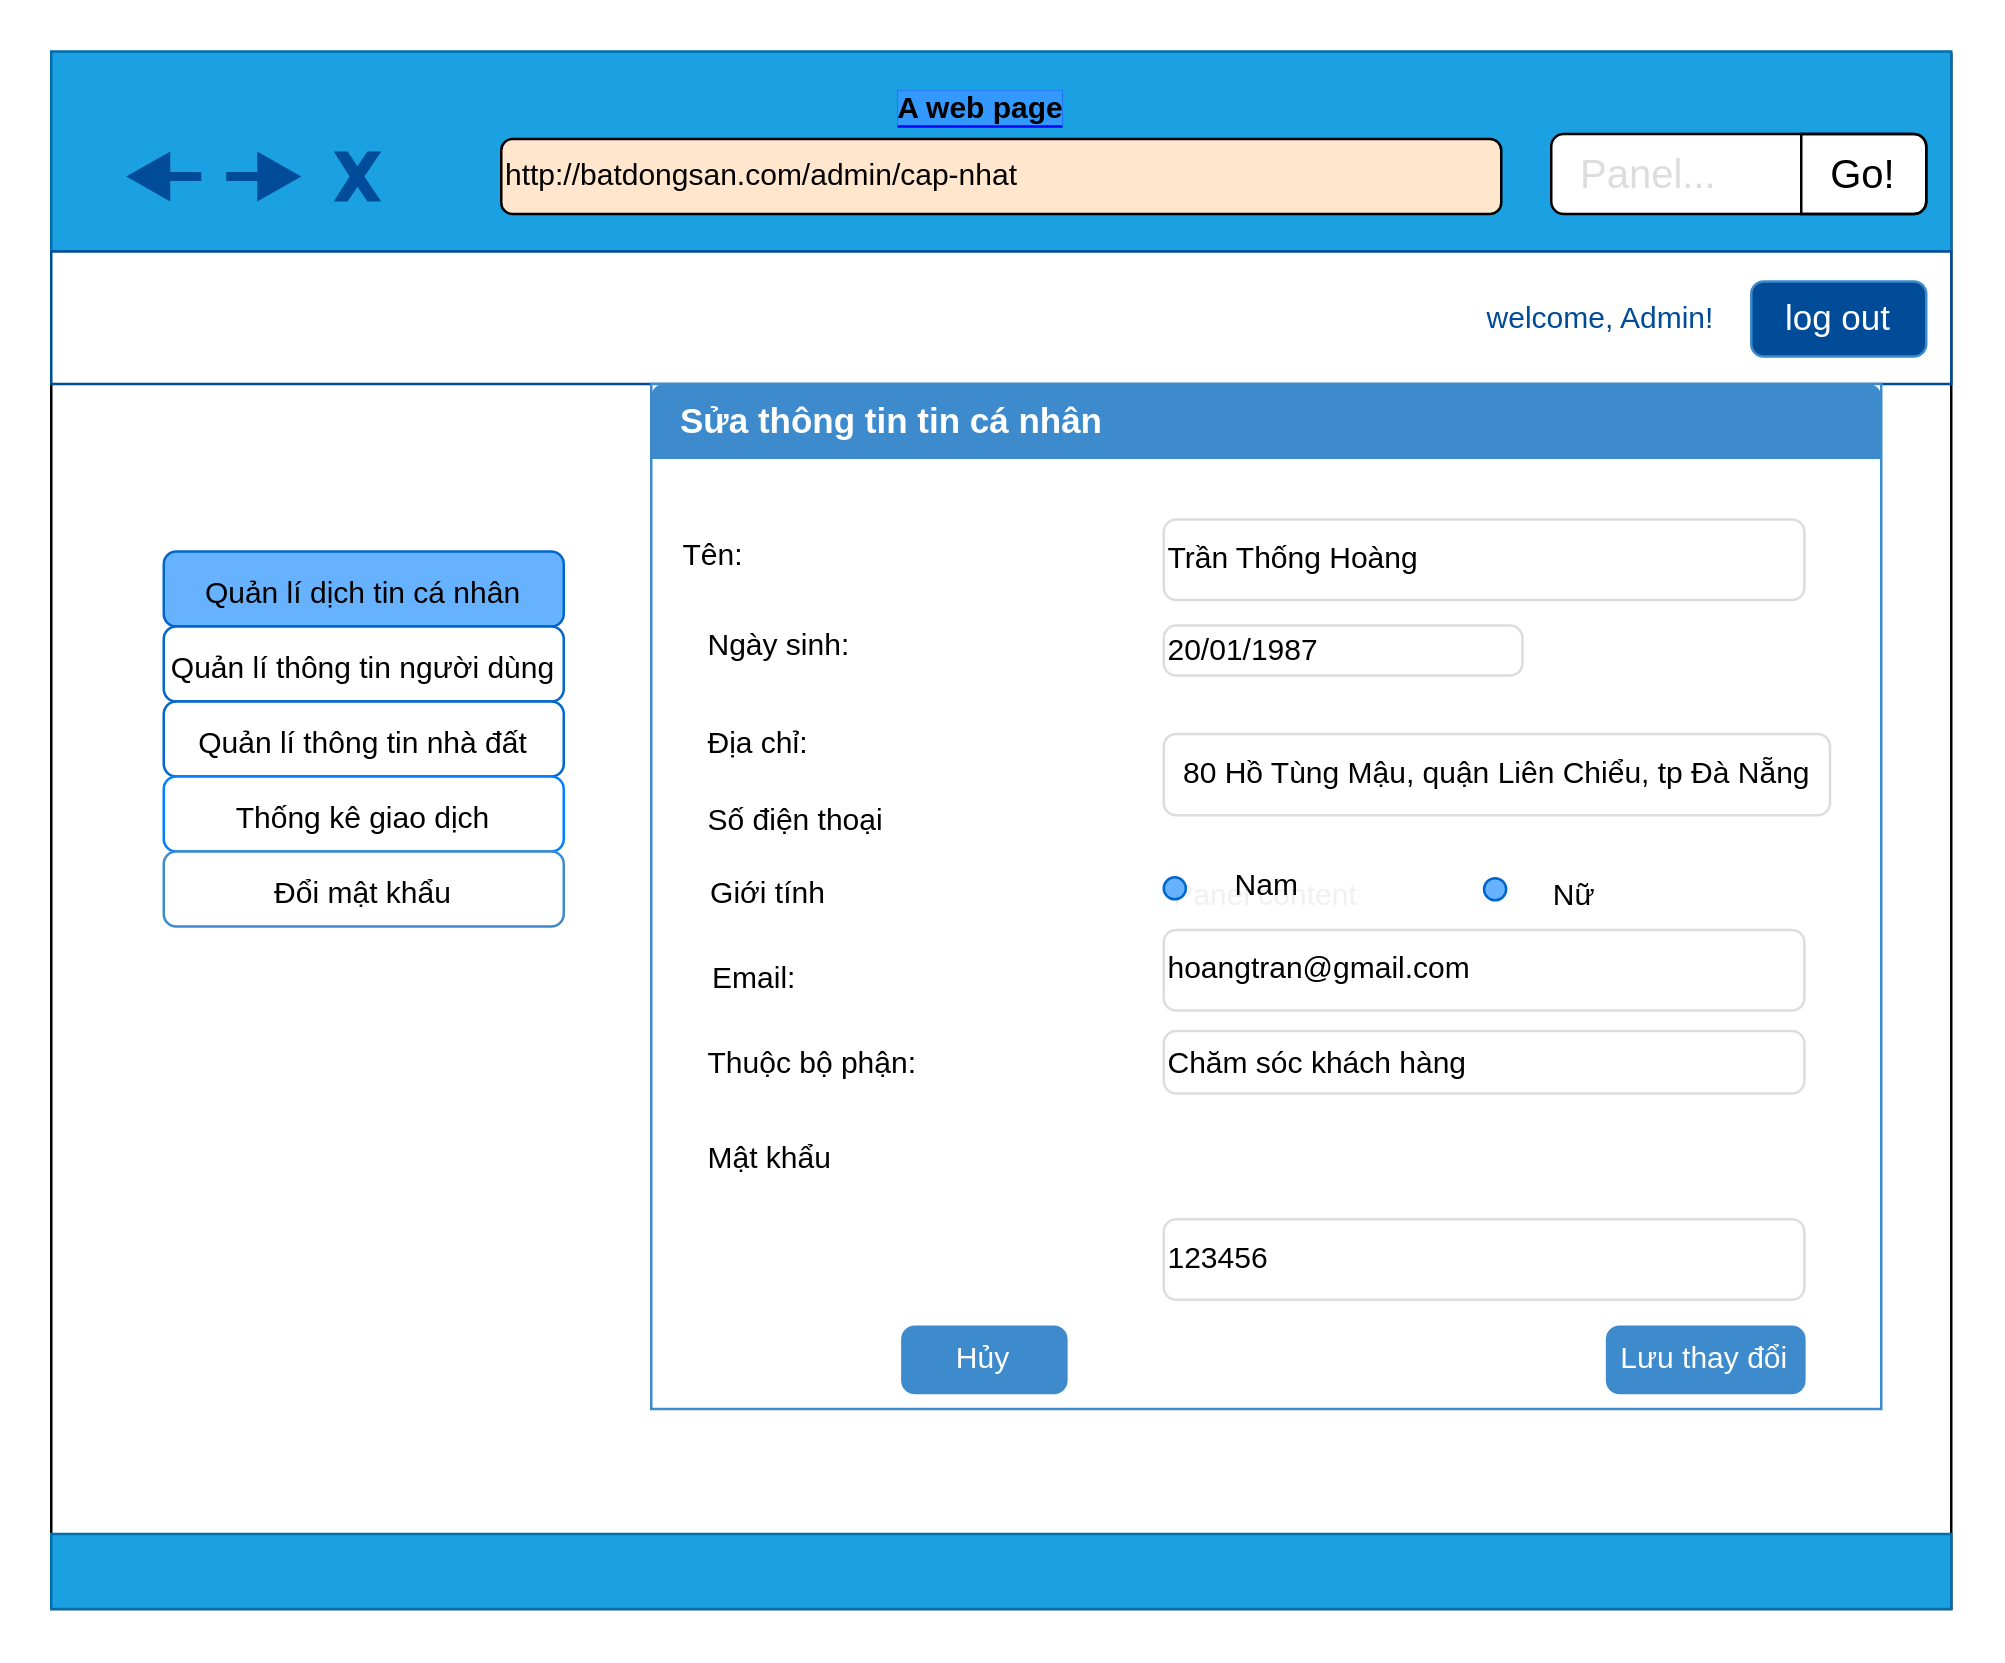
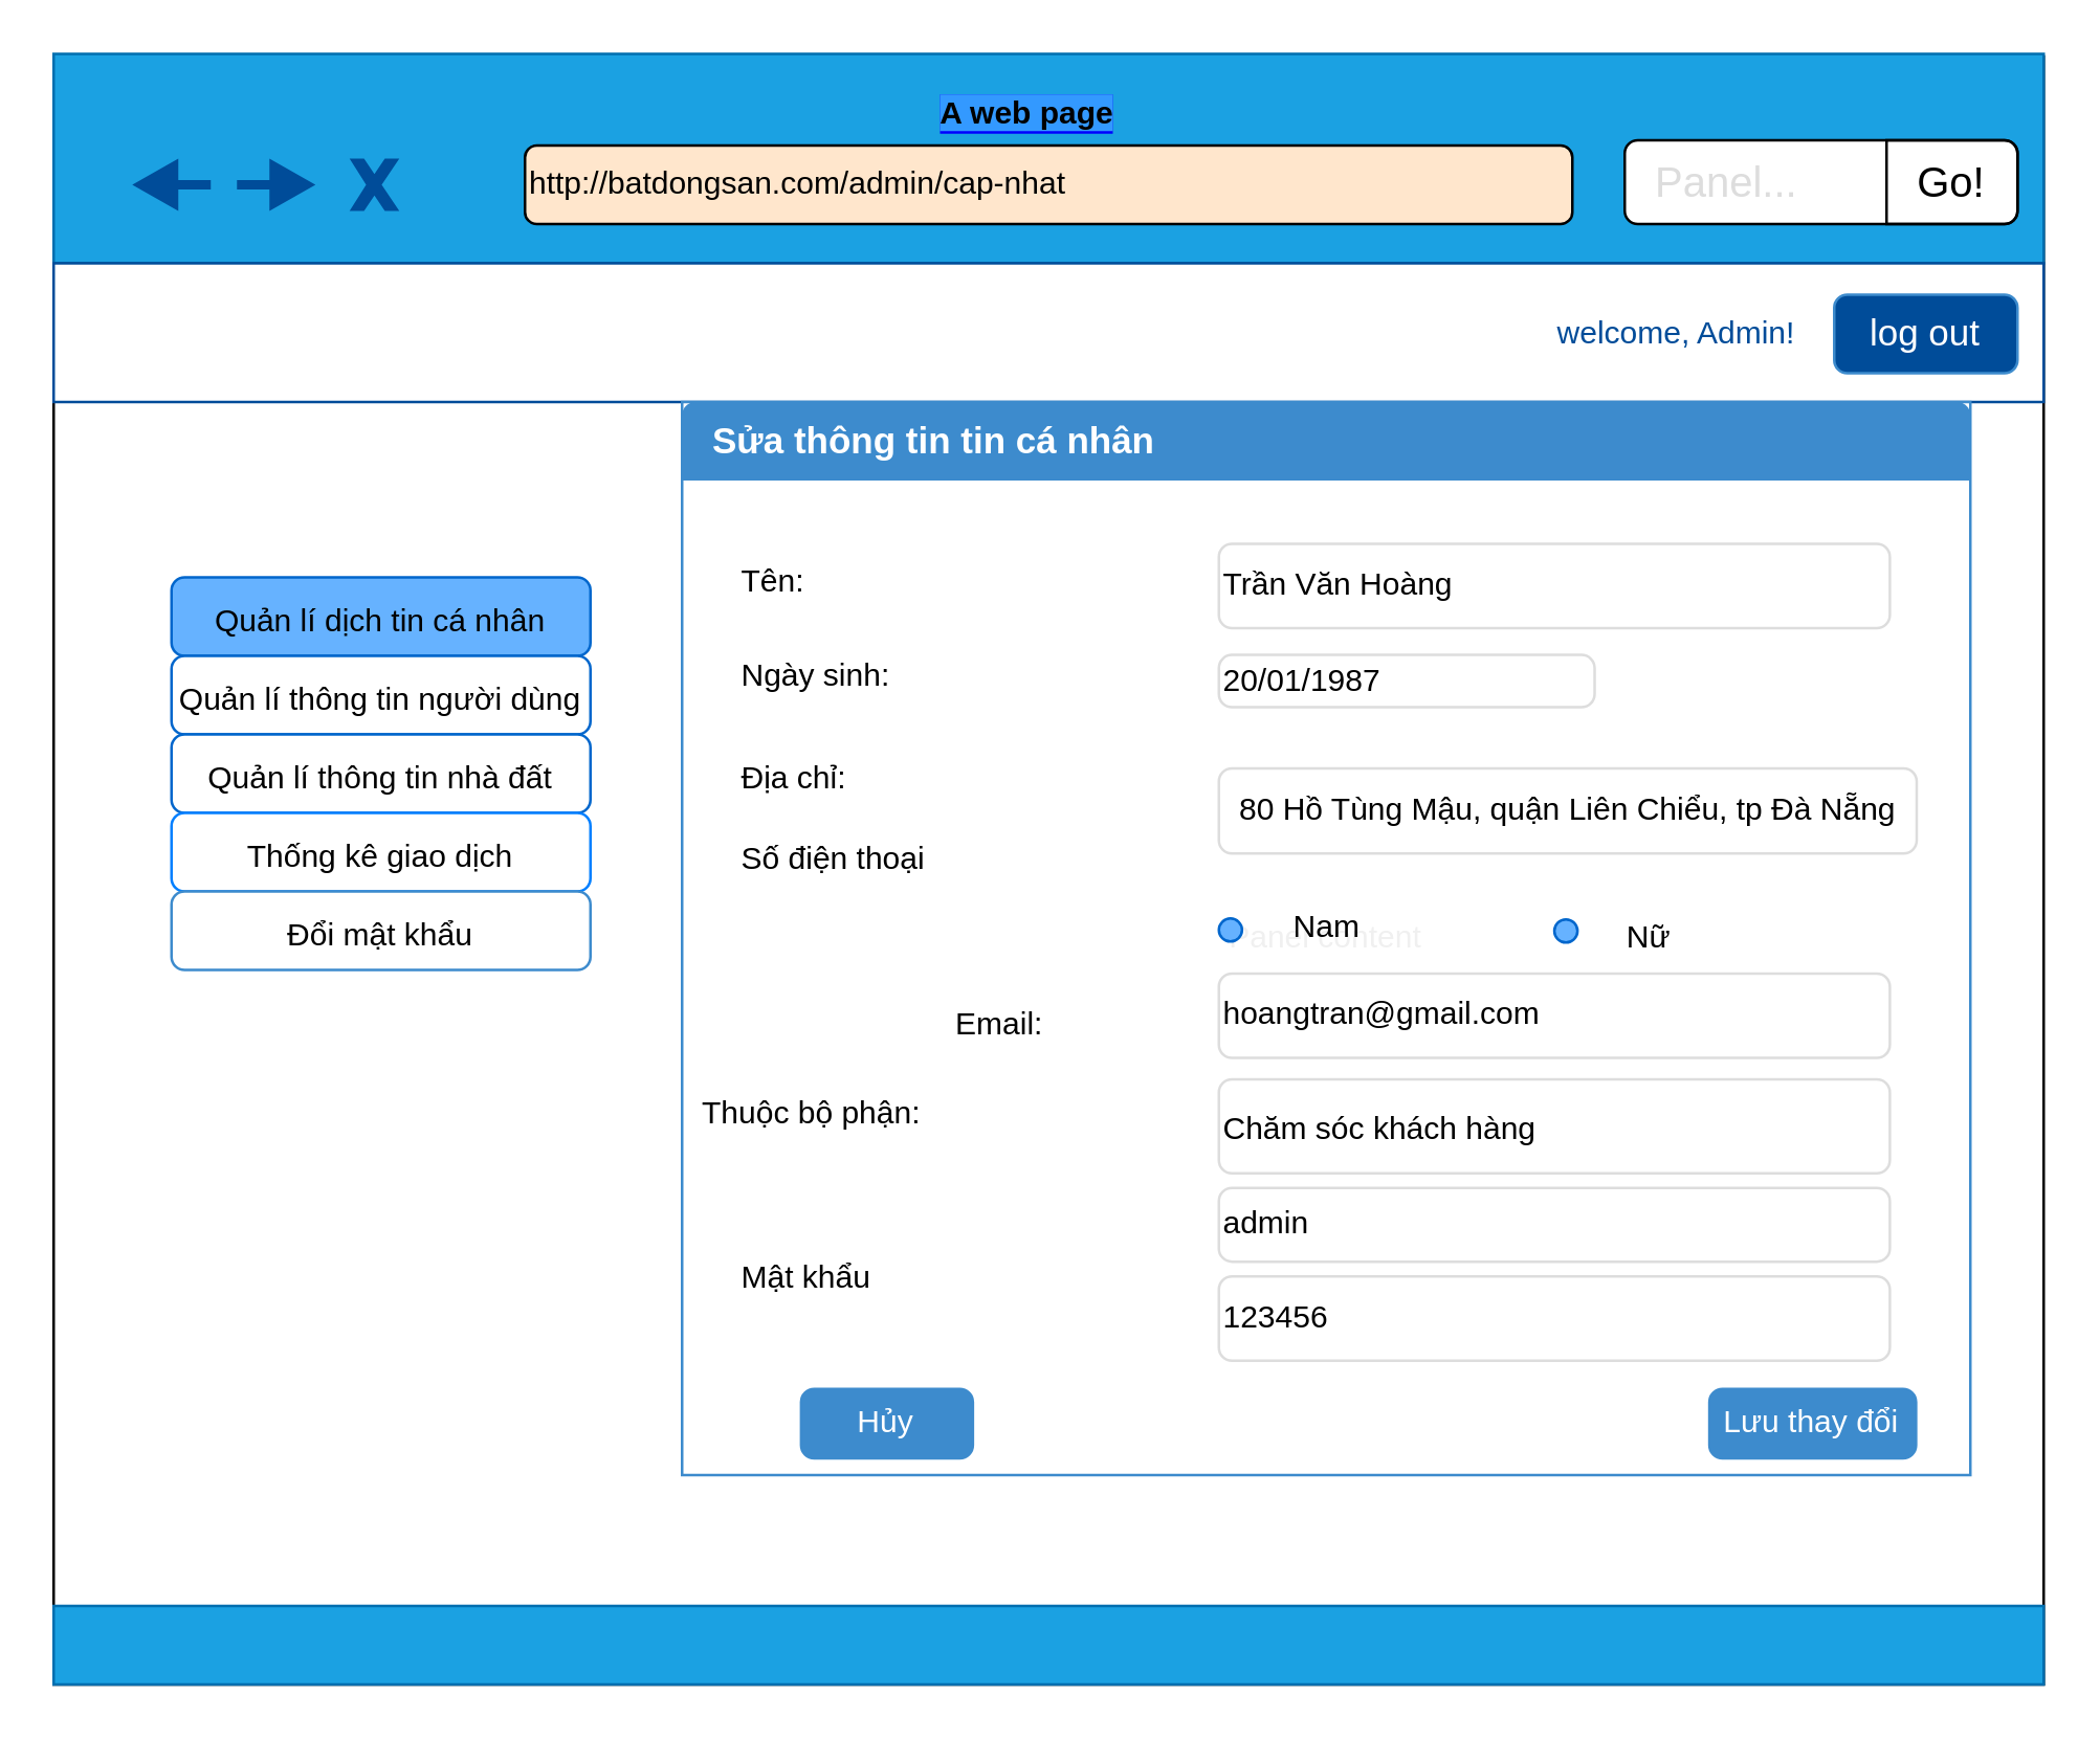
- <mxCell id="18" value="Tên:" style="text;html=1;strokeColor=none;fillColor=none;align=left;verticalAlign=middle;whiteSpace=wrap;rounded=0;" parent="16" vertex="1"><mxGeometry x="10.5" y="53.724" width="92.25" height="29.69" as="geometry" /></mxCell>
+ <mxCell id="18" value="Tên:" style="text;html=1;strokeColor=none;fillColor=none;align=left;verticalAlign=middle;whiteSpace=wrap;rounded=0;" parent="16" vertex="1"><mxGeometry x="20.5" y="53.724" width="92.25" height="29.69" as="geometry" /></mxCell>
- <mxCell id="25" value="Trần Thống Hoàng" style="html=1;shadow=0;dashed=0;shape=mxgraph.bootstrap.rrect;rSize=5;strokeColor=#dddddd;fillColor=#ffffff;align=left;fontSize=12;whiteSpace=wrap;" parent="16" vertex="1"><mxGeometry x="205.0" y="54.179" width="256.25" height="32.214" as="geometry" /></mxCell>
+ <mxCell id="25" value="Trần Văn Hoàng" style="html=1;shadow=0;dashed=0;shape=mxgraph.bootstrap.rrect;rSize=5;strokeColor=#dddddd;fillColor=#ffffff;align=left;fontSize=12;whiteSpace=wrap;" parent="16" vertex="1"><mxGeometry x="205.0" y="54.179" width="256.25" height="32.214" as="geometry" /></mxCell>
- <mxCell id="22" value="Giới tính" style="text;html=1;strokeColor=none;fillColor=none;align=center;verticalAlign=middle;whiteSpace=wrap;rounded=0;" parent="16" vertex="1"><mxGeometry x="12.3" y="189.625" width="69.7" height="29.469" as="geometry" /></mxCell>
- <mxCell id="23" value="Email:" style="text;html=1;strokeColor=none;fillColor=none;align=center;verticalAlign=middle;whiteSpace=wrap;rounded=0;" parent="16" vertex="1"><mxGeometry x="20.5" y="222.937" width="41" height="29.469" as="geometry" /></mxCell>
+ <mxCell id="23" value="Email:" style="text;html=1;strokeColor=none;fillColor=none;align=center;verticalAlign=middle;whiteSpace=wrap;rounded=0;" parent="16" vertex="1"><mxGeometry x="100.5" y="222.937" width="41" height="29.469" as="geometry" /></mxCell>
- <mxCell id="39" value="&lt;font style=&quot;font-size: 12px&quot;&gt;Chăm sóc khách hàng&lt;/font&gt;" style="html=1;shadow=0;dashed=0;shape=mxgraph.bootstrap.rrect;rSize=5;strokeColor=#dddddd;fillColor=#ffffff;align=left;fontSize=14;whiteSpace=wrap;" parent="16" vertex="1"><mxGeometry x="205.0" y="258.812" width="256.25" height="25" as="geometry" /></mxCell>
+ <mxCell id="39" value="&lt;font style=&quot;font-size: 12px&quot;&gt;Chăm sóc khách hàng&lt;/font&gt;" style="html=1;shadow=0;dashed=0;shape=mxgraph.bootstrap.rrect;rSize=5;strokeColor=#dddddd;fillColor=#ffffff;align=left;fontSize=14;whiteSpace=wrap;" parent="16" vertex="1"><mxGeometry x="205.0" y="258.812" width="256.25" height="35.875" as="geometry" /></mxCell>
- <mxCell id="38" value="Thuộc bộ phận:" style="text;html=1;strokeColor=none;fillColor=none;align=left;verticalAlign=middle;whiteSpace=wrap;rounded=0;" parent="16" vertex="1"><mxGeometry x="20.5" y="258.812" width="133.25" height="25.625" as="geometry" /></mxCell>
+ <mxCell id="38" value="Thuộc bộ phận:" style="text;html=1;strokeColor=none;fillColor=none;align=left;verticalAlign=middle;whiteSpace=wrap;rounded=0;" parent="16" vertex="1"><mxGeometry x="5.5" y="258.812" width="133.25" height="25.625" as="geometry" /></mxCell>
- <mxCell id="24" value="Mật khẩu" style="text;html=1;strokeColor=none;fillColor=none;align=left;verticalAlign=middle;whiteSpace=wrap;rounded=0;" parent="16" vertex="1"><mxGeometry x="20.5" y="295.312" width="112.75" height="29.469" as="geometry" /></mxCell>
+ <mxCell id="24" value="Mật khẩu" style="text;html=1;strokeColor=none;fillColor=none;align=left;verticalAlign=middle;whiteSpace=wrap;rounded=0;" parent="16" vertex="1"><mxGeometry x="20.5" y="320.312" width="112.75" height="29.469" as="geometry" /></mxCell>
+ <mxCell id="37" value="admin" style="html=1;shadow=0;dashed=0;shape=mxgraph.bootstrap.rrect;rSize=5;strokeColor=#dddddd;fillColor=#ffffff;align=left;fontSize=12;whiteSpace=wrap;" parent="16" vertex="1"><mxGeometry x="205.0" y="300.259" width="256.25" height="28.187" as="geometry" /></mxCell>
- <mxCell id="35" value="Hủy" style="html=1;shadow=0;dashed=0;shape=mxgraph.bootstrap.rrect;rSize=5;fillColor=#3D8BCD;align=center;strokeColor=#3D8BCD;fontColor=#ffffff;fontSize=12;whiteSpace=wrap;" parent="16" vertex="1"><mxGeometry x="100.45" y="377.073" width="65.6" height="26.554" as="geometry" /></mxCell>
+ <mxCell id="35" value="Hủy" style="html=1;shadow=0;dashed=0;shape=mxgraph.bootstrap.rrect;rSize=5;fillColor=#3D8BCD;align=center;strokeColor=#3D8BCD;fontColor=#ffffff;fontSize=12;whiteSpace=wrap;" parent="16" vertex="1"><mxGeometry x="45.45" y="377.073" width="65.6" height="26.554" as="geometry" /></mxCell>
- <mxCell id="36" value="Lưu thay đổi" style="html=1;shadow=0;dashed=0;shape=mxgraph.bootstrap.rrect;rSize=5;fillColor=#3D8BCD;align=center;strokeColor=#3D8BCD;fontColor=#ffffff;fontSize=12;whiteSpace=wrap;" parent="16" vertex="1"><mxGeometry x="382.325" y="377.073" width="78.925" height="26.554" as="geometry" /></mxCell>
+ <mxCell id="36" value="Lưu thay đổi" style="html=1;shadow=0;dashed=0;shape=mxgraph.bootstrap.rrect;rSize=5;fillColor=#3D8BCD;align=center;strokeColor=#3D8BCD;fontColor=#ffffff;fontSize=12;whiteSpace=wrap;" parent="16" vertex="1"><mxGeometry x="392.325" y="377.073" width="78.925" height="26.554" as="geometry" /></mxCell>
